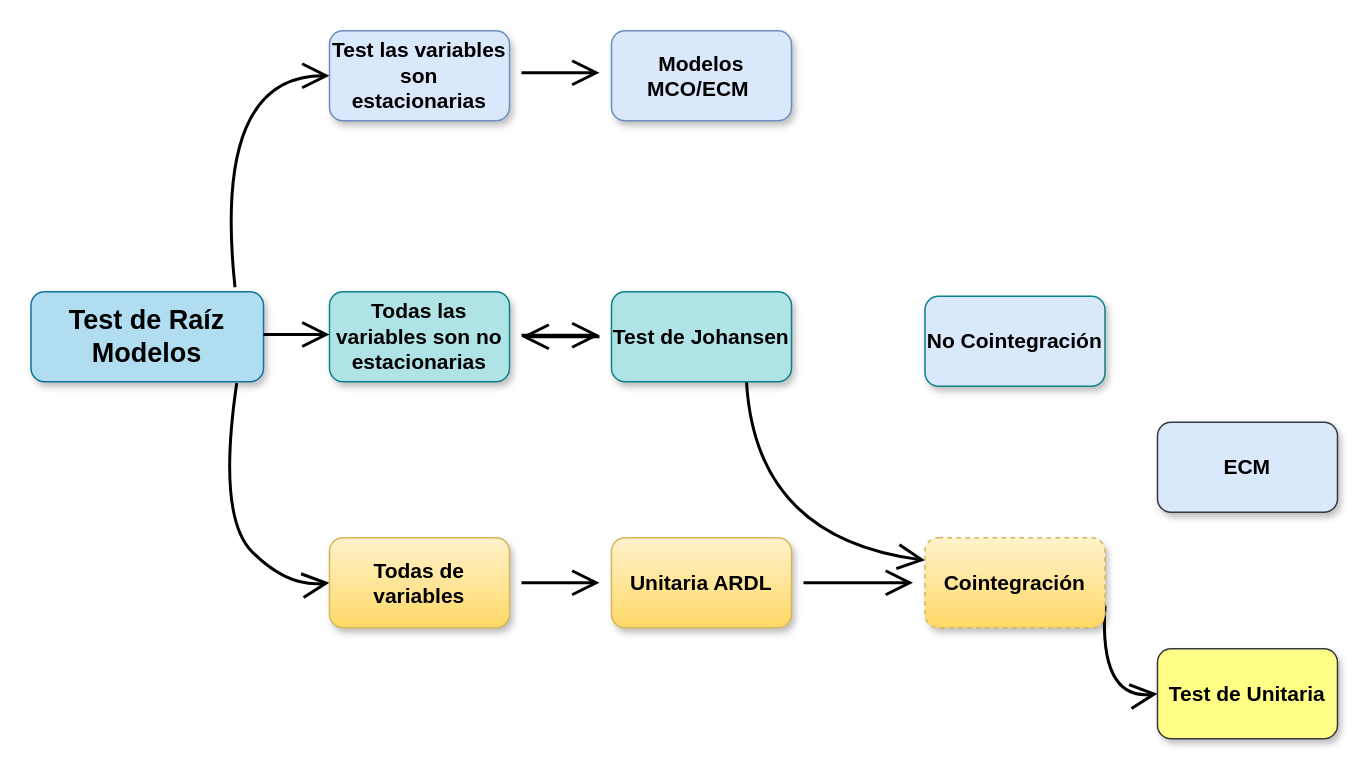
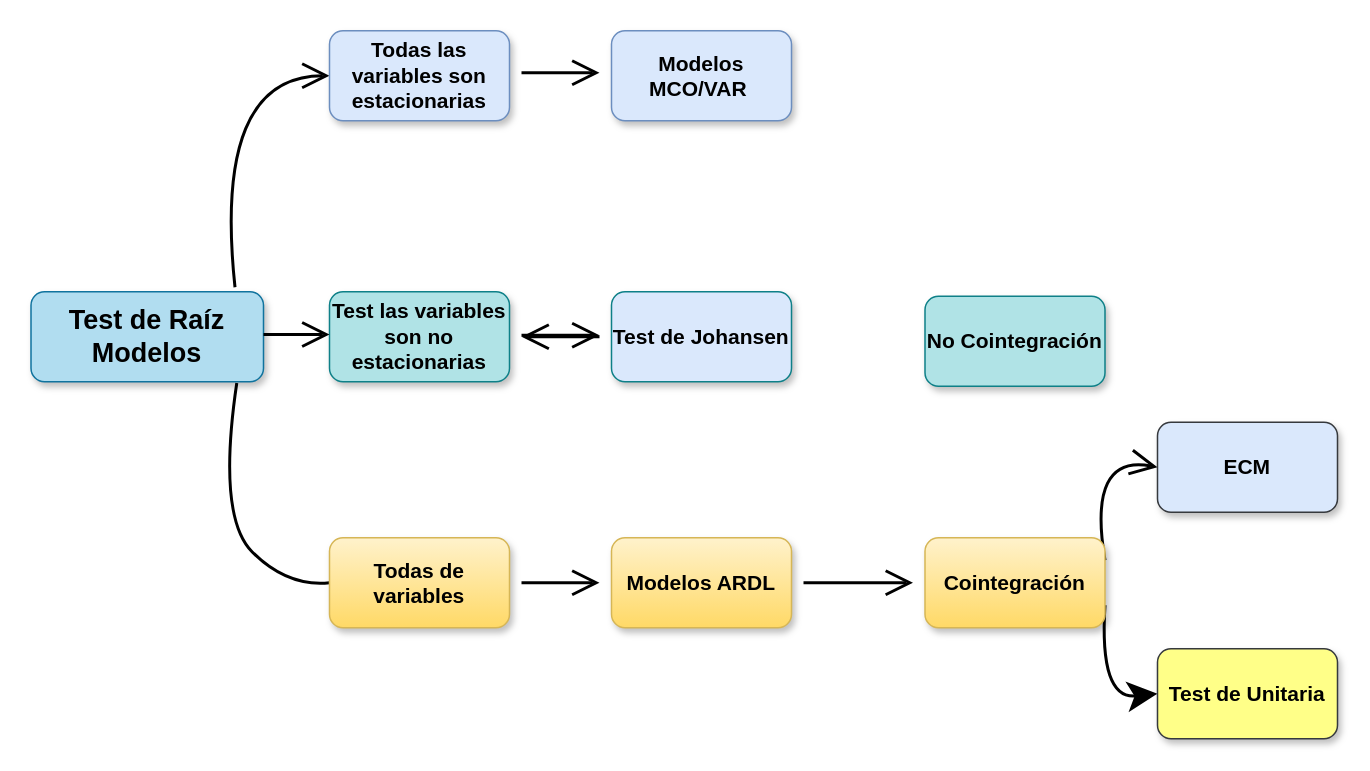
- <mxCell id="6" value="Test las variables son estacionarias" style="whiteSpace=wrap;html=1;fontSize=14;rounded=1;strokeColor=#6c8ebf;fontStyle=1;shadow=1;fillColor=#dae8fc;" parent="1" vertex="1"><mxGeometry x="219" y="20" width="120" height="60" as="geometry" /></mxCell>
+ <mxCell id="6" value="Todas las variables son estacionarias" style="whiteSpace=wrap;html=1;fontSize=14;rounded=1;strokeColor=#6c8ebf;fontStyle=1;shadow=1;fillColor=#dae8fc;" parent="1" vertex="1"><mxGeometry x="219" y="20" width="120" height="60" as="geometry" /></mxCell>
- <mxCell id="9" value="Modelos MCO/ECM&amp;nbsp;" style="whiteSpace=wrap;html=1;fontSize=14;rounded=1;fontStyle=1;fillColor=#dae8fc;strokeColor=#6c8ebf;shadow=1;" parent="1" vertex="1"><mxGeometry x="407" y="20" width="120" height="60" as="geometry" /></mxCell>
+ <mxCell id="9" value="Modelos MCO/VAR&amp;nbsp;" style="whiteSpace=wrap;html=1;fontSize=14;rounded=1;fontStyle=1;fillColor=#dae8fc;strokeColor=#6c8ebf;shadow=1;" parent="1" vertex="1"><mxGeometry x="407" y="20" width="120" height="60" as="geometry" /></mxCell>
- <mxCell id="5" value="Todas las variables son no estacionarias" style="whiteSpace=wrap;html=1;fontSize=14;rounded=1;fontStyle=1;fillColor=#b0e3e6;strokeColor=#0e8088;shadow=1;" parent="1" vertex="1"><mxGeometry x="219" y="194" width="120" height="60" as="geometry" /></mxCell>
+ <mxCell id="5" value="Test las variables son no estacionarias" style="whiteSpace=wrap;html=1;fontSize=14;rounded=1;fontStyle=1;fillColor=#b0e3e6;strokeColor=#0e8088;shadow=1;" parent="1" vertex="1"><mxGeometry x="219" y="194" width="120" height="60" as="geometry" /></mxCell>
- <mxCell id="12" value="Test de Johansen" style="whiteSpace=wrap;html=1;fontSize=14;rounded=1;fontStyle=1;fillColor=#b0e3e6;strokeColor=#0e8088;shadow=1;" parent="1" vertex="1"><mxGeometry x="407" y="194" width="120" height="60" as="geometry" /></mxCell>
+ <mxCell id="12" value="Test de Johansen" style="whiteSpace=wrap;html=1;fontSize=14;rounded=1;fontStyle=1;fillColor=#dae8fc;strokeColor=#0e8088;shadow=1;" parent="1" vertex="1"><mxGeometry x="407" y="194" width="120" height="60" as="geometry" /></mxCell>
- <mxCell id="18" value="No Cointegración" style="whiteSpace=wrap;html=1;fontSize=14;rounded=1;fontStyle=1;fillColor=#dae8fc;strokeColor=#0e8088;shadow=1;" parent="1" vertex="1"><mxGeometry x="616" y="197" width="120" height="60" as="geometry" /></mxCell>
+ <mxCell id="18" value="No Cointegración" style="whiteSpace=wrap;html=1;fontSize=14;rounded=1;fontStyle=1;fillColor=#b0e3e6;strokeColor=#0e8088;shadow=1;" parent="1" vertex="1"><mxGeometry x="616" y="197" width="120" height="60" as="geometry" /></mxCell>
+ <mxCell id="15" style="edgeStyle=none;curved=1;rounded=1;orthogonalLoop=1;jettySize=auto;html=1;exitX=1;exitY=0.25;exitDx=0;exitDy=0;entryX=0;entryY=0.5;entryDx=0;entryDy=0;fontSize=12;endArrow=open;startSize=14;endSize=14;sourcePerimeterSpacing=8;targetPerimeterSpacing=8;strokeWidth=2;" parent="1" source="17" target="20" edge="1"><mxGeometry relative="1" as="geometry"><Array as="points"><mxPoint x="724" y="302" /></Array></mxGeometry></mxCell>
- <mxCell id="11" style="edgeStyle=none;curved=1;rounded=1;orthogonalLoop=1;jettySize=auto;html=1;exitX=0.75;exitY=1;exitDx=0;exitDy=0;entryX=0;entryY=0.25;entryDx=0;entryDy=0;fontSize=12;endArrow=open;startSize=14;endSize=14;sourcePerimeterSpacing=8;targetPerimeterSpacing=8;strokeWidth=2;" parent="1" source="12" target="17" edge="1"><mxGeometry relative="1" as="geometry"><Array as="points"><mxPoint x="503" y="358" /></Array></mxGeometry></mxCell>
- <mxCell id="3" style="edgeStyle=none;orthogonalLoop=1;jettySize=auto;html=1;exitX=0.115;exitY=-0.013;exitDx=0;exitDy=0;entryX=0;entryY=0.5;entryDx=0;entryDy=0;fontSize=12;endArrow=open;startSize=14;endSize=14;sourcePerimeterSpacing=8;targetPerimeterSpacing=8;strokeWidth=2;exitPerimeter=0;curved=1;" parent="1" source="4" target="8" edge="1"><mxGeometry relative="1" as="geometry"><Array as="points"><mxPoint x="144" y="344" /><mxPoint x="191" y="391" /></Array></mxGeometry></mxCell>
+ <mxCell id="3" style="edgeStyle=none;orthogonalLoop=1;jettySize=auto;html=1;exitX=0.115;exitY=-0.013;exitDx=0;exitDy=0;entryX=0;entryY=0.5;entryDx=0;entryDy=0;fontSize=12;endArrow=none;startSize=14;endSize=14;sourcePerimeterSpacing=8;targetPerimeterSpacing=8;strokeWidth=2;exitPerimeter=0;curved=1;" parent="1" source="4" target="8" edge="1"><mxGeometry relative="1" as="geometry"><Array as="points"><mxPoint x="144" y="344" /><mxPoint x="191" y="391" /></Array></mxGeometry></mxCell>
- <mxCell id="14" value="Unitaria ARDL" style="whiteSpace=wrap;html=1;fontSize=14;rounded=1;fontStyle=1;fillColor=#fff2cc;strokeColor=#d6b656;gradientColor=#ffd966;shadow=1;" parent="1" vertex="1"><mxGeometry x="407" y="358" width="120" height="60" as="geometry" /></mxCell>
+ <mxCell id="14" value="Modelos ARDL" style="whiteSpace=wrap;html=1;fontSize=14;rounded=1;fontStyle=1;fillColor=#fff2cc;strokeColor=#d6b656;gradientColor=#ffd966;shadow=1;" parent="1" vertex="1"><mxGeometry x="407" y="358" width="120" height="60" as="geometry" /></mxCell>
- <mxCell id="17" value="Cointegración" style="whiteSpace=wrap;html=1;fontSize=14;rounded=1;fontStyle=1;fillColor=#fff2cc;strokeColor=#d6b656;gradientColor=#ffd966;shadow=1;dashed=1;" parent="1" vertex="1"><mxGeometry x="616" y="358" width="120" height="60" as="geometry" /></mxCell>
+ <mxCell id="17" value="Cointegración" style="whiteSpace=wrap;html=1;fontSize=14;rounded=1;fontStyle=1;fillColor=#fff2cc;strokeColor=#d6b656;gradientColor=#ffd966;shadow=1;" parent="1" vertex="1"><mxGeometry x="616" y="358" width="120" height="60" as="geometry" /></mxCell>
- <mxCell id="16" style="edgeStyle=none;curved=1;rounded=1;orthogonalLoop=1;jettySize=auto;html=1;exitX=1;exitY=0.75;exitDx=0;exitDy=0;entryX=0;entryY=0.5;entryDx=0;entryDy=0;fontSize=12;endArrow=open;startSize=14;endSize=14;sourcePerimeterSpacing=8;targetPerimeterSpacing=8;strokeWidth=2;" parent="1" source="17" target="19" edge="1"><mxGeometry relative="1" as="geometry"><Array as="points"><mxPoint x="732" y="466" /></Array></mxGeometry></mxCell>
+ <mxCell id="16" style="edgeStyle=none;curved=1;rounded=1;orthogonalLoop=1;jettySize=auto;html=1;exitX=1;exitY=0.75;exitDx=0;exitDy=0;entryX=0;entryY=0.5;entryDx=0;entryDy=0;fontSize=12;endArrow=classic;startSize=14;endSize=14;sourcePerimeterSpacing=8;targetPerimeterSpacing=8;strokeWidth=2;" parent="1" source="17" target="19" edge="1"><mxGeometry relative="1" as="geometry"><Array as="points"><mxPoint x="732" y="466" /></Array></mxGeometry></mxCell>
